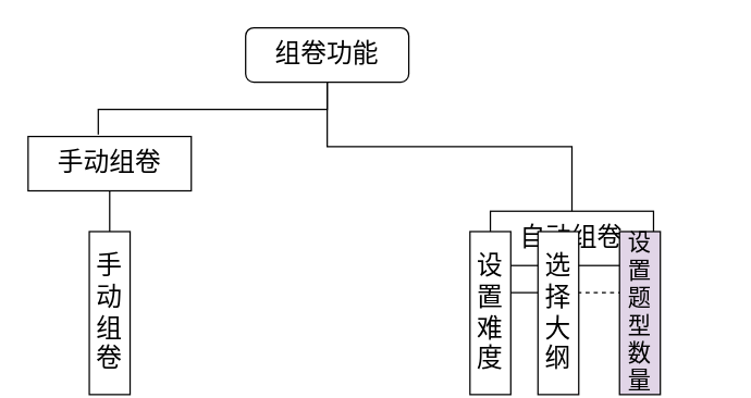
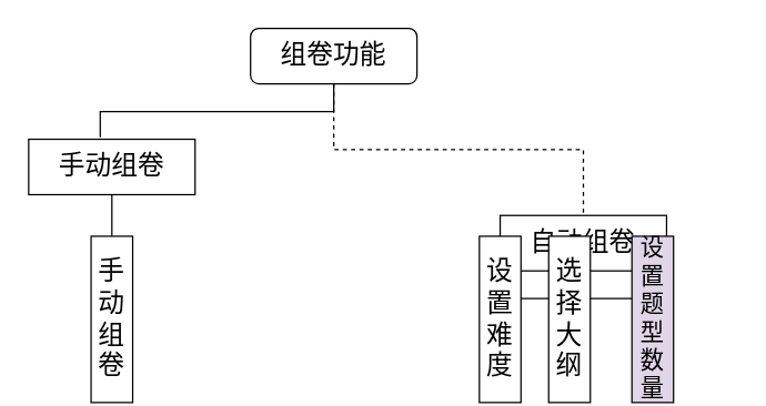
- <mxCell id="3" style="edgeStyle=orthogonalEdgeStyle;rounded=0;orthogonalLoop=1;jettySize=auto;html=1;exitX=0.5;exitY=1;exitDx=0;exitDy=0;fontSize=17;endArrow=none;endFill=0;" edge="1" parent="1" source="4" target="10"><mxGeometry relative="1" as="geometry" /></mxCell>
+ <mxCell id="3" style="edgeStyle=orthogonalEdgeStyle;rounded=0;orthogonalLoop=1;jettySize=auto;html=1;exitX=0.5;exitY=1;exitDx=0;exitDy=0;fontSize=17;endArrow=none;endFill=0;dashed=1;" edge="1" parent="1" source="4" target="10"><mxGeometry relative="1" as="geometry" /></mxCell>
- <mxCell id="9" style="edgeStyle=orthogonalEdgeStyle;rounded=0;orthogonalLoop=1;jettySize=auto;html=1;exitX=0.5;exitY=1;exitDx=0;exitDy=0;entryX=0;entryY=0.5;entryDx=0;entryDy=0;fontSize=17;endArrow=none;endFill=0;dashed=1;" edge="1" parent="1" source="10" target="14"><mxGeometry relative="1" as="geometry" /></mxCell>
+ <mxCell id="9" style="edgeStyle=orthogonalEdgeStyle;rounded=0;orthogonalLoop=1;jettySize=auto;html=1;exitX=0.5;exitY=1;exitDx=0;exitDy=0;entryX=0;entryY=0.5;entryDx=0;entryDy=0;fontSize=17;endArrow=none;endFill=0;" edge="1" parent="1" source="10" target="14"><mxGeometry relative="1" as="geometry" /></mxCell>
